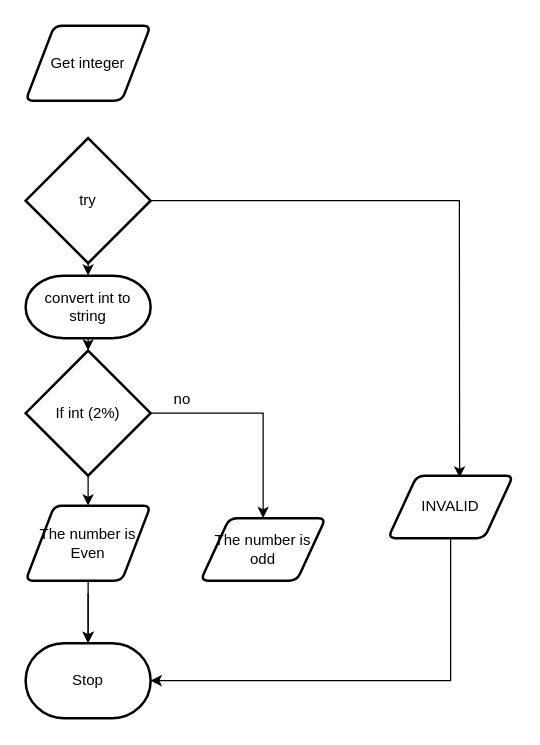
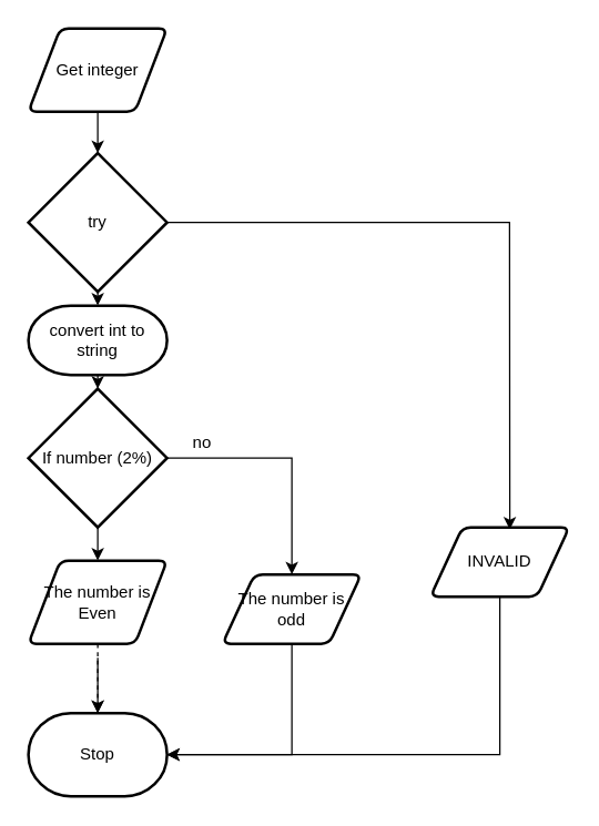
+ <mxCell id="2" style="edgeStyle=none;html=1;entryX=0.5;entryY=0;entryDx=0;entryDy=0;entryPerimeter=0;" parent="1" source="3" target="8" edge="1"><mxGeometry relative="1" as="geometry"><mxPoint x="70" y="110" as="targetPoint" /></mxGeometry></mxCell>
- <mxCell id="11" value="If int (2%)" style="strokeWidth=2;html=1;shape=mxgraph.flowchart.decision;whiteSpace=wrap;" vertex="1" parent="1"><mxGeometry x="20" y="280" width="100" height="100" as="geometry" /></mxCell>
+ <mxCell id="11" value="If number (2%)" style="strokeWidth=2;html=1;shape=mxgraph.flowchart.decision;whiteSpace=wrap;" vertex="1" parent="1"><mxGeometry x="20" y="280" width="100" height="100" as="geometry" /></mxCell>
- <mxCell id="13" style="edgeStyle=none;rounded=0;html=1;exitX=0.5;exitY=1;exitDx=0;exitDy=0;entryX=0.5;entryY=0;entryDx=0;entryDy=0;entryPerimeter=0;" edge="1" parent="1" source="14" target="5"><mxGeometry relative="1" as="geometry" /></mxCell>
+ <mxCell id="13" style="edgeStyle=none;rounded=0;html=1;exitX=0.5;exitY=1;exitDx=0;exitDy=0;entryX=0.5;entryY=0;entryDx=0;entryDy=0;entryPerimeter=0;dashed=1;" edge="1" parent="1" source="14" target="5"><mxGeometry relative="1" as="geometry" /></mxCell>
+ <mxCell id="15" style="edgeStyle=none;html=1;exitX=0.5;exitY=1;exitDx=0;exitDy=0;entryX=1;entryY=0.5;entryDx=0;entryDy=0;entryPerimeter=0;rounded=0;" edge="1" parent="1" source="16" target="5"><mxGeometry relative="1" as="geometry"><Array as="points"><mxPoint x="210" y="544" /></Array></mxGeometry></mxCell>
